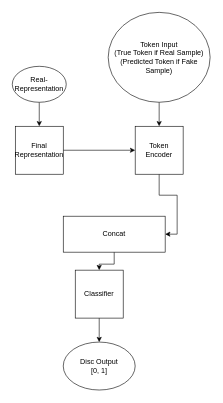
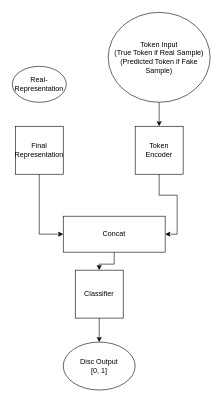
- <mxCell id="4" style="edgeStyle=orthogonalEdgeStyle;rounded=0;orthogonalLoop=1;jettySize=auto;html=1;" parent="1" source="5" target="3" edge="1"><mxGeometry relative="1" as="geometry" /></mxCell>
- <mxCell id="2" style="edgeStyle=orthogonalEdgeStyle;rounded=0;orthogonalLoop=1;jettySize=auto;html=1;" parent="1" source="3" target="7" edge="1"><mxGeometry relative="1" as="geometry" /></mxCell>
+ <mxCell id="2" style="edgeStyle=orthogonalEdgeStyle;rounded=0;orthogonalLoop=1;jettySize=auto;html=1;entryX=0;entryY=0.5;entryDx=0;entryDy=0;" parent="1" source="3" target="11" edge="1"><mxGeometry relative="1" as="geometry" /></mxCell>
